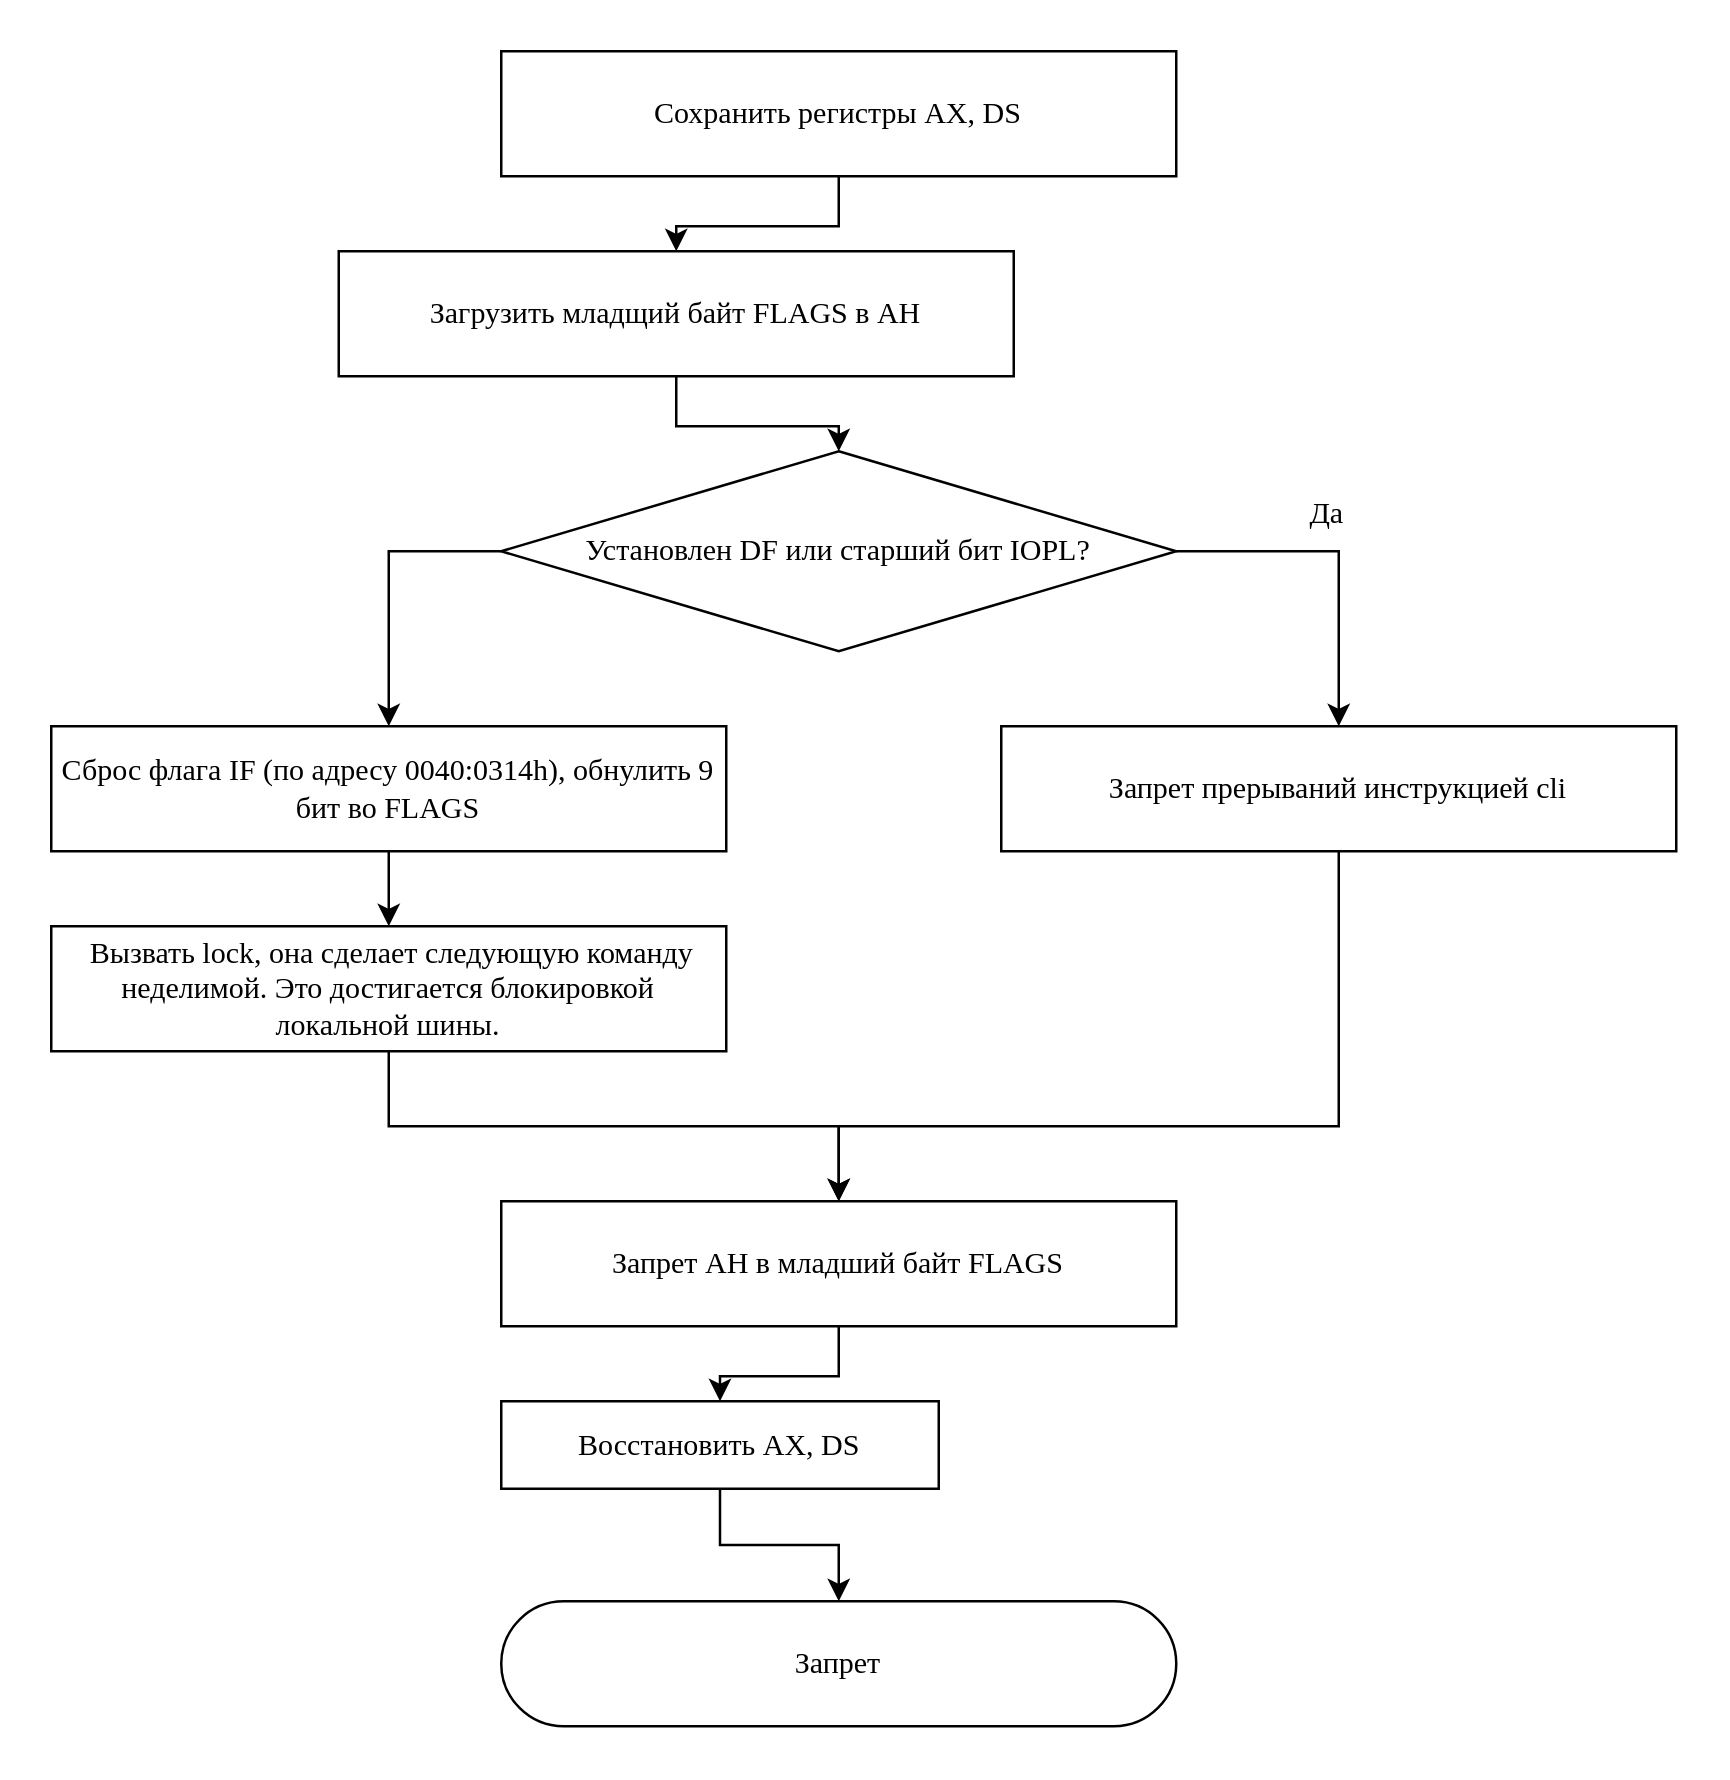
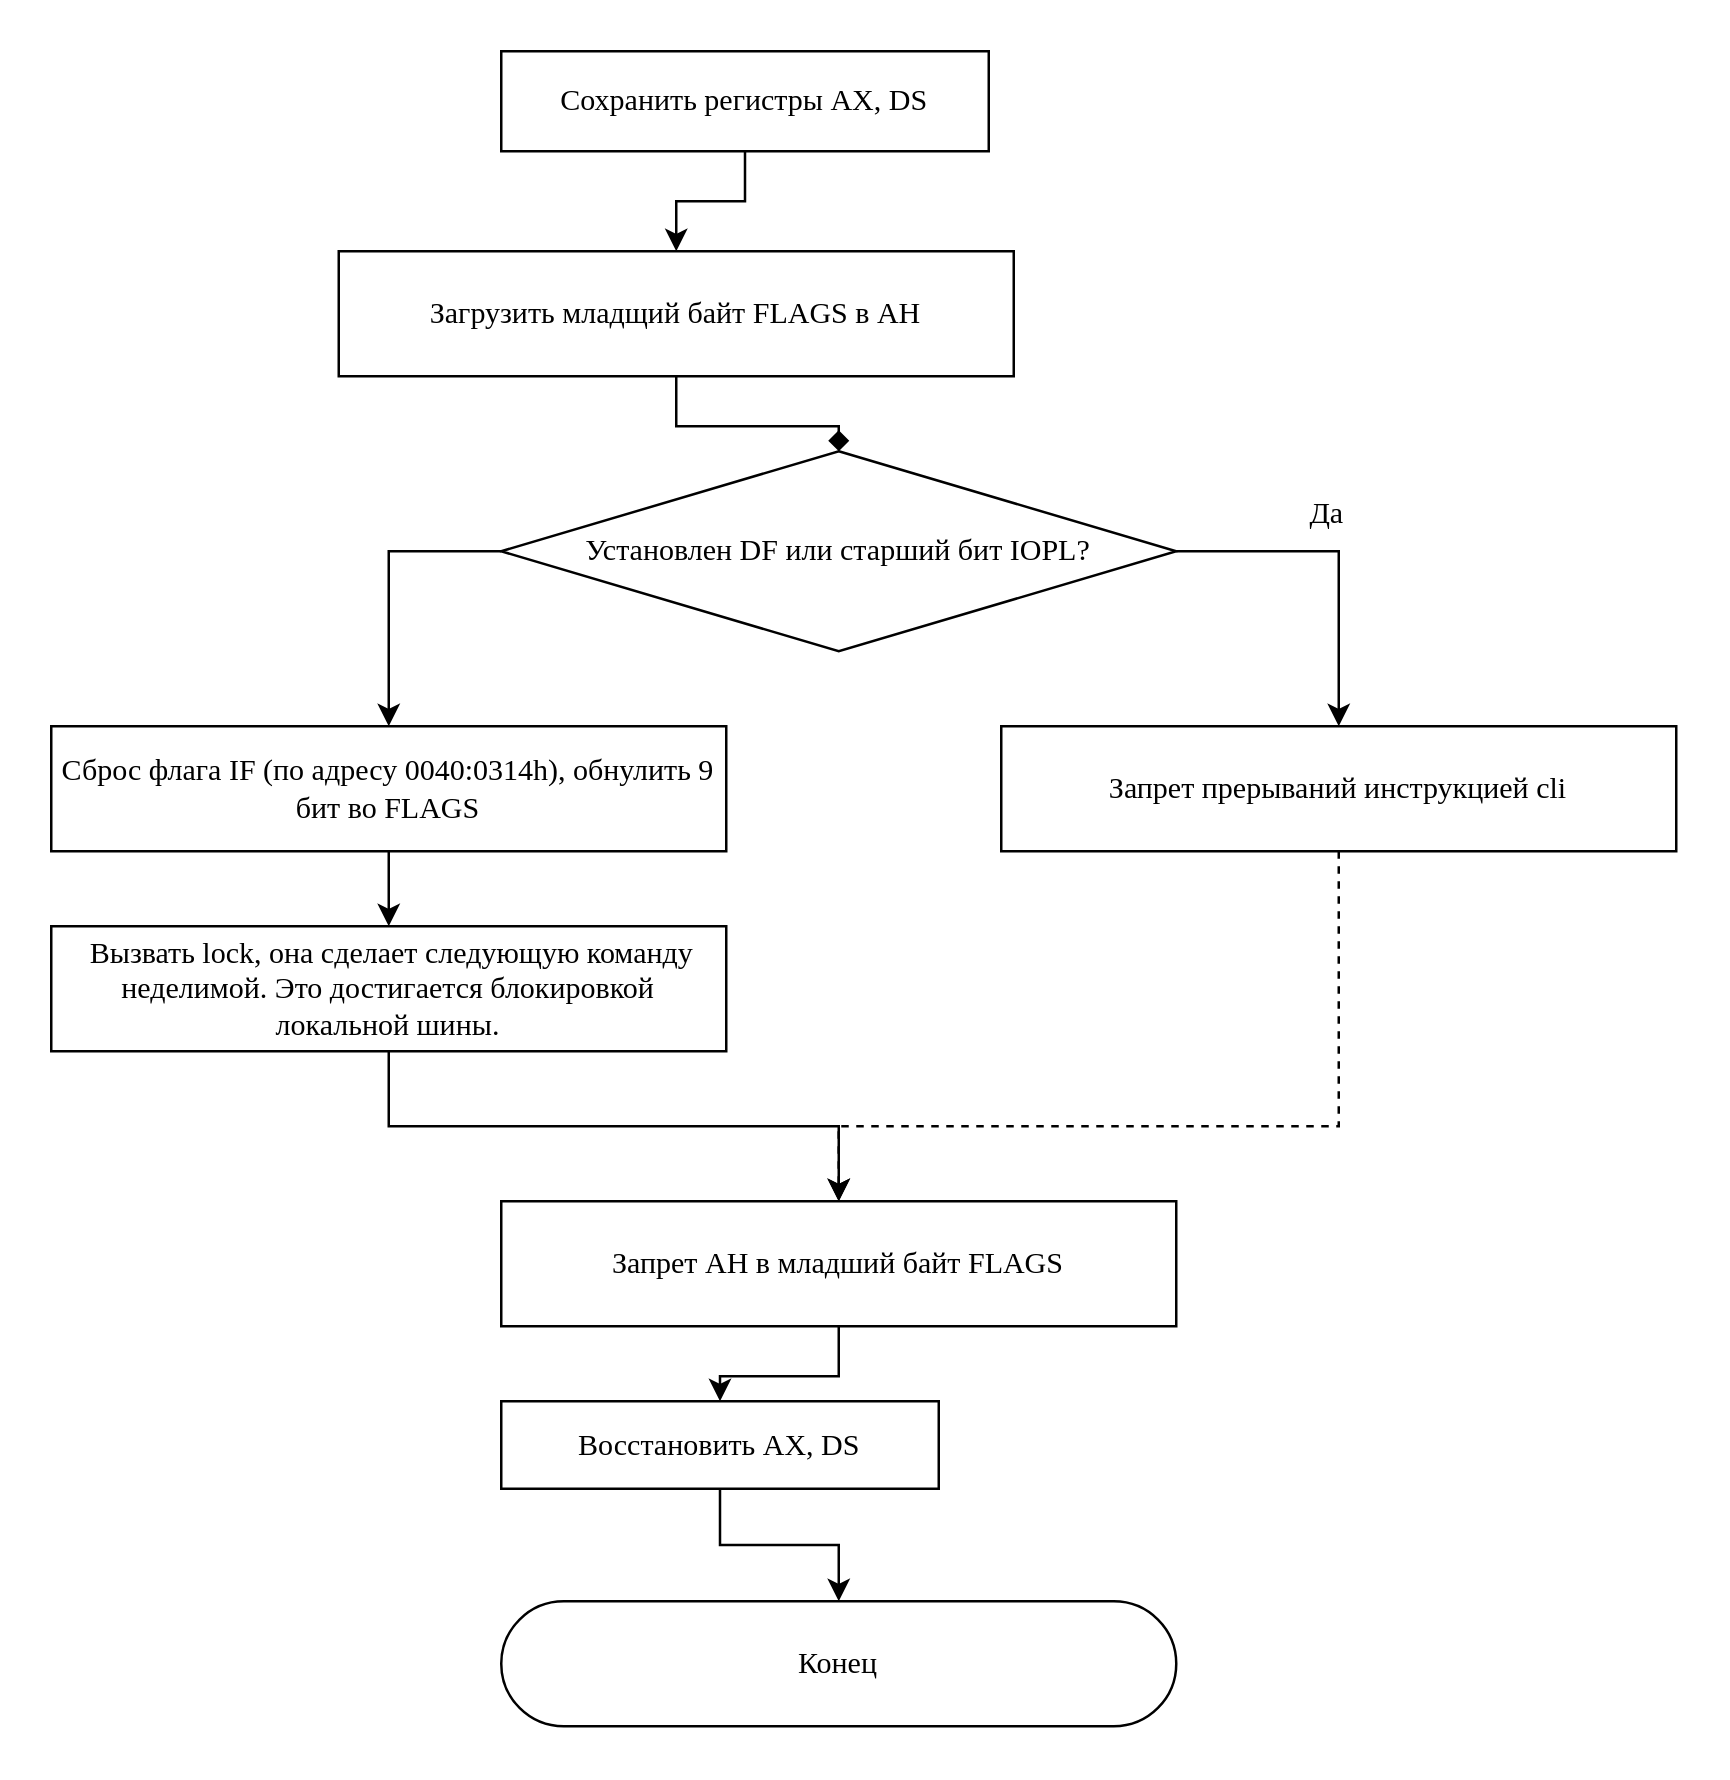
- <mxCell id="3" value="Сохранить регистры AX, DS" style="rounded=1;whiteSpace=wrap;html=1;fontFamily=Garamond;arcSize=0;" vertex="1" parent="1"><mxGeometry x="200" y="20" width="270" height="50" as="geometry" /></mxCell>
+ <mxCell id="3" value="Сохранить регистры AX, DS" style="rounded=1;whiteSpace=wrap;html=1;fontFamily=Garamond;arcSize=0;" vertex="1" parent="1"><mxGeometry x="200" y="20" width="195" height="40" as="geometry" /></mxCell>
- <mxCell id="4" style="edgeStyle=orthogonalEdgeStyle;rounded=0;orthogonalLoop=1;jettySize=auto;html=1;entryX=0.5;entryY=0;entryDx=0;entryDy=0;" edge="1" parent="1" source="5" target="8"><mxGeometry relative="1" as="geometry" /></mxCell>
+ <mxCell id="4" style="edgeStyle=orthogonalEdgeStyle;rounded=0;orthogonalLoop=1;jettySize=auto;html=1;entryX=0.5;entryY=0;entryDx=0;entryDy=0;endArrow=diamond;" edge="1" parent="1" source="5" target="8"><mxGeometry relative="1" as="geometry" /></mxCell>
- <mxCell id="9" style="edgeStyle=orthogonalEdgeStyle;rounded=0;orthogonalLoop=1;jettySize=auto;html=1;entryX=0.5;entryY=0;entryDx=0;entryDy=0;" edge="1" parent="1" source="10" target="17"><mxGeometry relative="1" as="geometry"><Array as="points"><mxPoint x="535" y="450" /><mxPoint x="335" y="450" /></Array></mxGeometry></mxCell>
+ <mxCell id="9" style="edgeStyle=orthogonalEdgeStyle;rounded=0;orthogonalLoop=1;jettySize=auto;html=1;entryX=0.5;entryY=0;entryDx=0;entryDy=0;dashed=1;" edge="1" parent="1" source="10" target="17"><mxGeometry relative="1" as="geometry"><Array as="points"><mxPoint x="535" y="450" /><mxPoint x="335" y="450" /></Array></mxGeometry></mxCell>
- <mxCell id="20" value="Запрет" style="rounded=1;whiteSpace=wrap;html=1;arcSize=50;fontFamily=Garamond;" vertex="1" parent="1"><mxGeometry x="200" y="640" width="270" height="50" as="geometry" /></mxCell>
+ <mxCell id="20" value="Конец" style="rounded=1;whiteSpace=wrap;html=1;arcSize=50;fontFamily=Garamond;" vertex="1" parent="1"><mxGeometry x="200" y="640" width="270" height="50" as="geometry" /></mxCell>
